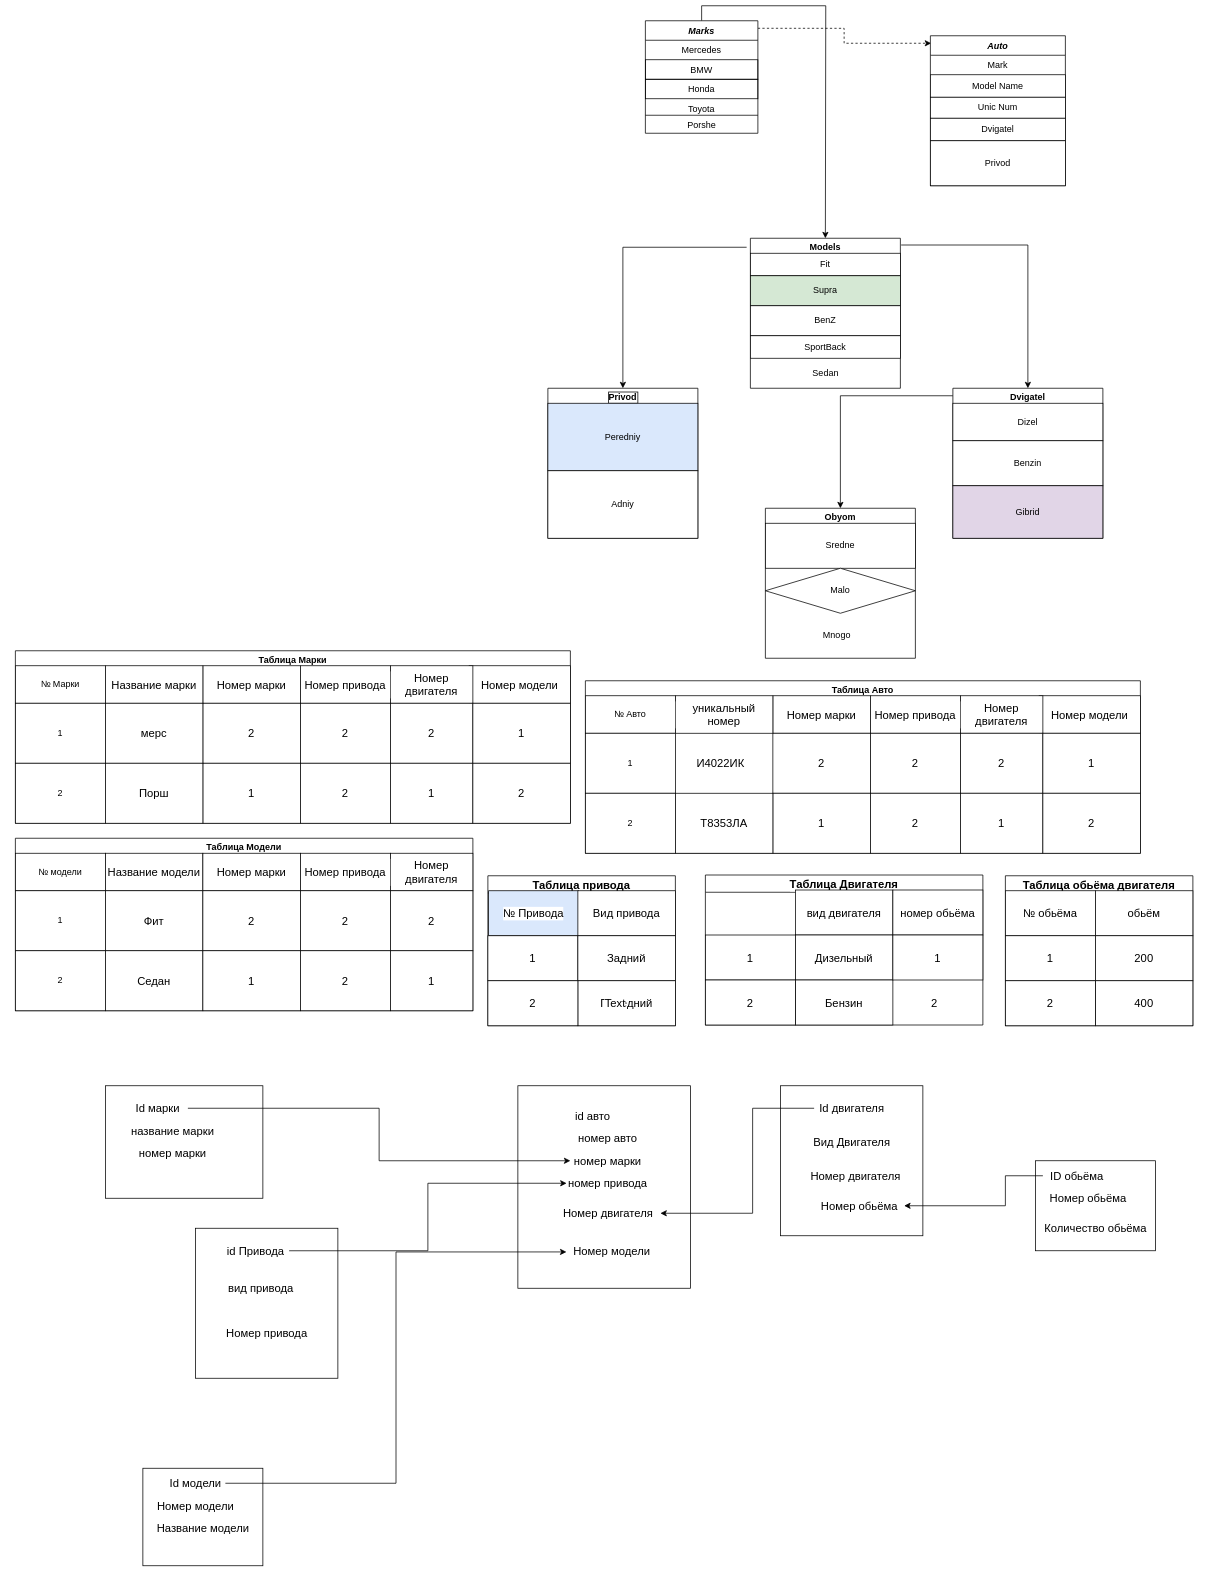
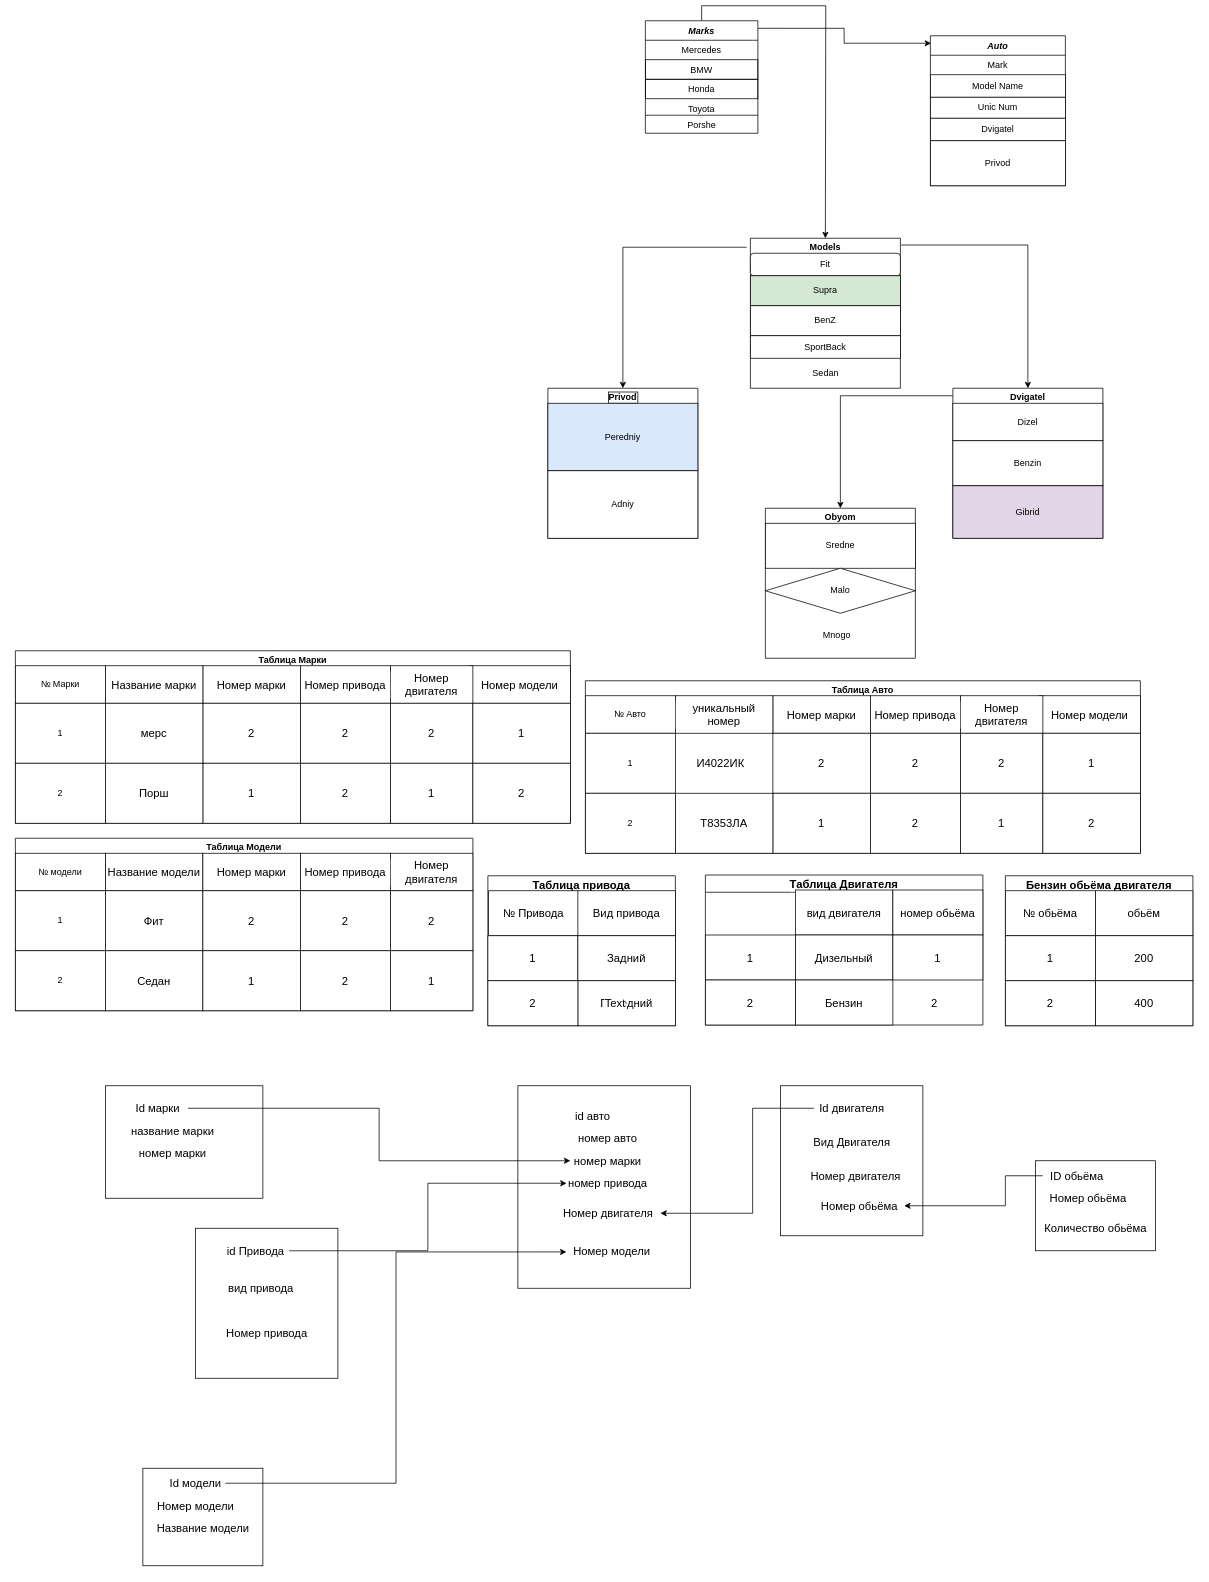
- <mxCell id="2" style="edgeStyle=orthogonalEdgeStyle;rounded=0;orthogonalLoop=1;jettySize=auto;html=1;exitX=1;exitY=0.067;exitDx=0;exitDy=0;exitPerimeter=0;entryX=0.006;entryY=0.05;entryDx=0;entryDy=0;entryPerimeter=0;dashed=1;" edge="1" parent="1" source="4" target="11"><mxGeometry relative="1" as="geometry"><mxPoint x="1260" y="120" as="targetPoint" /></mxGeometry></mxCell>
+ <mxCell id="2" style="edgeStyle=orthogonalEdgeStyle;rounded=0;orthogonalLoop=1;jettySize=auto;html=1;exitX=1;exitY=0.067;exitDx=0;exitDy=0;exitPerimeter=0;entryX=0.006;entryY=0.05;entryDx=0;entryDy=0;entryPerimeter=0;" edge="1" parent="1" source="4" target="11"><mxGeometry relative="1" as="geometry"><mxPoint x="1260" y="120" as="targetPoint" /></mxGeometry></mxCell>
- <mxCell id="20" value="Fit" style="whiteSpace=wrap;html=1;rounded=0;strokeColor=default;align=center;" vertex="1" parent="19"><mxGeometry y="20" width="200" height="30" as="geometry" /></mxCell>
+ <mxCell id="20" value="Fit" style="whiteSpace=wrap;html=1;strokeColor=default;align=center;rounded=1;" vertex="1" parent="19"><mxGeometry y="20" width="200" height="30" as="geometry" /></mxCell>
- <mxCell id="70" value="Таблица обьёма двигателя" style="swimlane;rounded=0;labelBackgroundColor=default;fontSize=15;strokeColor=default;align=center;" vertex="1" parent="1"><mxGeometry x="1340" y="1160" width="250" height="200" as="geometry" /></mxCell>
+ <mxCell id="70" value="Бензин обьёма двигателя" style="swimlane;rounded=0;labelBackgroundColor=default;fontSize=15;strokeColor=default;align=center;" vertex="1" parent="1"><mxGeometry x="1340" y="1160" width="250" height="200" as="geometry" /></mxCell>
- <mxCell id="55" value="№ Привода" style="whiteSpace=wrap;html=1;rounded=0;labelBackgroundColor=default;fontSize=15;strokeColor=default;align=center;fillColor=#dae8fc;" vertex="1" parent="54"><mxGeometry x="1" y="20" width="120" height="60" as="geometry" /></mxCell>
+ <mxCell id="55" value="№ Привода" style="whiteSpace=wrap;html=1;rounded=0;labelBackgroundColor=default;fontSize=15;strokeColor=default;align=center;" vertex="1" parent="54"><mxGeometry x="1" y="20" width="120" height="60" as="geometry" /></mxCell>
